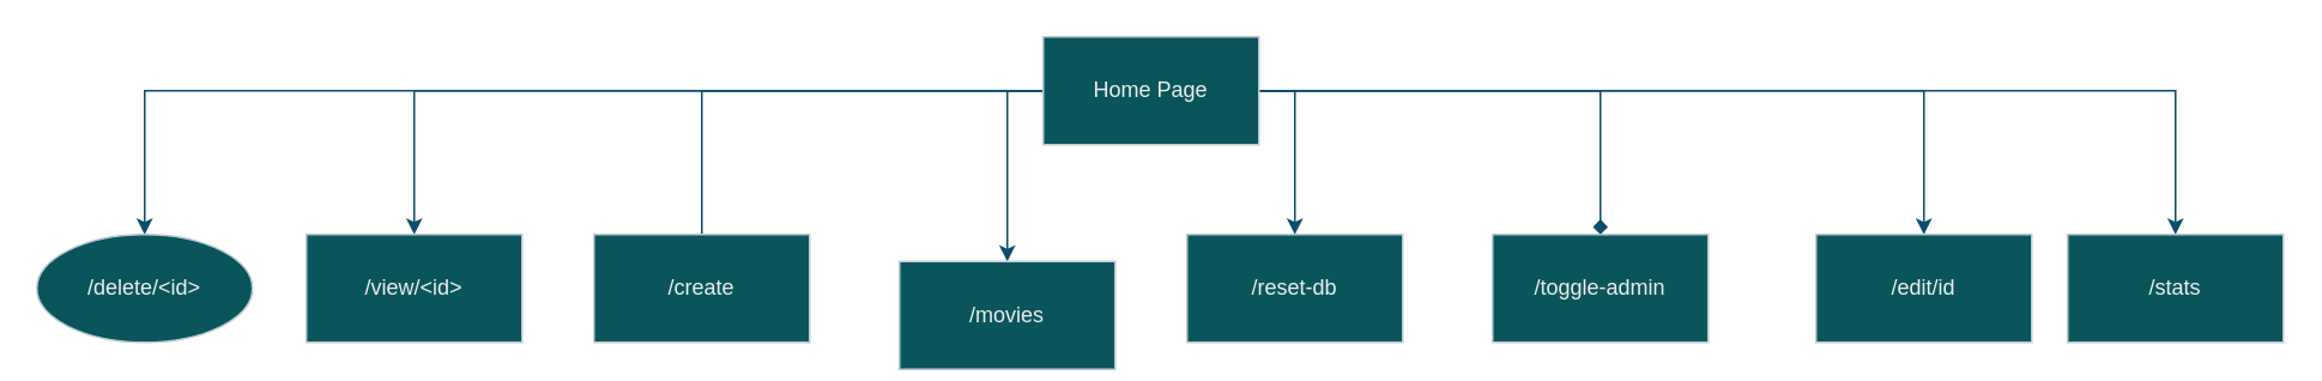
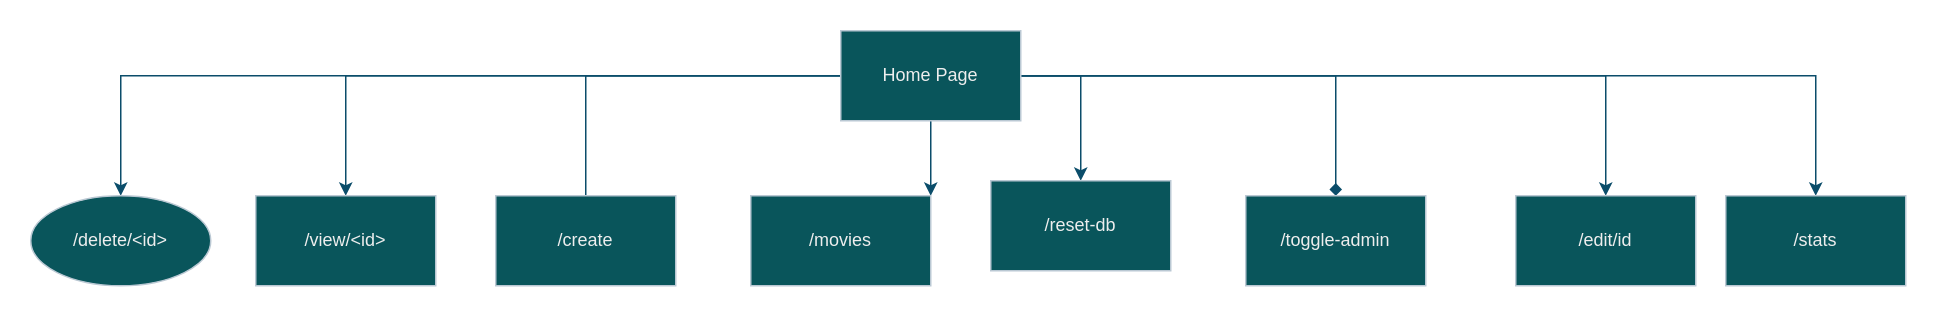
- <mxCell id="10" value="Home Page" style="rounded=0;whiteSpace=wrap;html=1;fillColor=#09555B;strokeColor=#BAC8D3;labelBackgroundColor=none;fontColor=#EEEEEE;" parent="1" vertex="1"><mxGeometry x="580" y="20" width="120" height="60" as="geometry" /></mxCell>
+ <mxCell id="10" value="Home Page" style="rounded=0;whiteSpace=wrap;html=1;fillColor=#09555B;strokeColor=#BAC8D3;labelBackgroundColor=none;fontColor=#EEEEEE;" parent="1" vertex="1"><mxGeometry x="560" y="20" width="120" height="60" as="geometry" /></mxCell>
- <mxCell id="13" value="/reset-db" style="whiteSpace=wrap;html=1;rounded=0;fillColor=#09555B;strokeColor=#BAC8D3;labelBackgroundColor=none;fontColor=#EEEEEE;" parent="1" vertex="1"><mxGeometry x="660" y="130" width="120" height="60" as="geometry" /></mxCell>
+ <mxCell id="13" value="/reset-db" style="whiteSpace=wrap;html=1;rounded=0;fillColor=#09555B;strokeColor=#BAC8D3;labelBackgroundColor=none;fontColor=#EEEEEE;" parent="1" vertex="1"><mxGeometry x="660" y="120" width="120" height="60" as="geometry" /></mxCell>
- <mxCell id="11" value="/movies" style="whiteSpace=wrap;html=1;rounded=0;fillColor=#09555B;strokeColor=#BAC8D3;labelBackgroundColor=none;fontColor=#EEEEEE;" parent="1" vertex="1"><mxGeometry x="500" y="145" width="120" height="60" as="geometry" /></mxCell>
+ <mxCell id="11" value="/movies" style="whiteSpace=wrap;html=1;rounded=0;fillColor=#09555B;strokeColor=#BAC8D3;labelBackgroundColor=none;fontColor=#EEEEEE;" parent="1" vertex="1"><mxGeometry x="500" y="130" width="120" height="60" as="geometry" /></mxCell>
